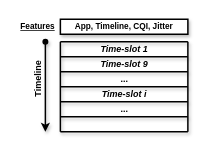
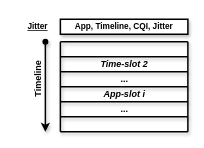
- <mxCell id="19" value="&lt;b&gt;&lt;u&gt;Features&lt;/u&gt;&lt;/b&gt;" style="text;html=1;strokeColor=none;fillColor=none;align=center;verticalAlign=middle;whiteSpace=wrap;rounded=0;shadow=1;fontSize=11;" vertex="1" parent="1"><mxGeometry x="20" y="20" width="60" height="30" as="geometry" /></mxCell>
+ <mxCell id="19" value="&lt;b&gt;&lt;u&gt;Jitter&lt;/u&gt;&lt;/b&gt;" style="text;html=1;strokeColor=none;fillColor=none;align=center;verticalAlign=middle;whiteSpace=wrap;rounded=0;shadow=1;fontSize=11;" vertex="1" parent="1"><mxGeometry x="20" y="20" width="60" height="30" as="geometry" /></mxCell>
- <mxCell id="11" value="&lt;i&gt;&lt;b&gt;Time-slot 1&lt;/b&gt;&lt;/i&gt;" style="text;html=1;align=center;verticalAlign=middle;resizable=0;points=[];autosize=1;strokeColor=none;fillColor=none;" vertex="1" parent="1"><mxGeometry x="125" y="55" width="80" height="20" as="geometry" /></mxCell>
- <mxCell id="12" value="&lt;i&gt;&lt;b&gt;Time-slot 9&lt;/b&gt;&lt;/i&gt;" style="text;html=1;align=center;verticalAlign=middle;resizable=0;points=[];autosize=1;strokeColor=none;fillColor=none;" vertex="1" parent="1"><mxGeometry x="125" y="75" width="80" height="20" as="geometry" /></mxCell>
+ <mxCell id="12" value="&lt;i&gt;&lt;b&gt;Time-slot 2&lt;/b&gt;&lt;/i&gt;" style="text;html=1;align=center;verticalAlign=middle;resizable=0;points=[];autosize=1;strokeColor=none;fillColor=none;" vertex="1" parent="1"><mxGeometry x="125" y="75" width="80" height="20" as="geometry" /></mxCell>
- <mxCell id="14" value="&lt;i&gt;&lt;b&gt;Time-slot i&lt;/b&gt;&lt;/i&gt;" style="text;html=1;align=center;verticalAlign=middle;resizable=0;points=[];autosize=1;strokeColor=none;fillColor=none;" vertex="1" parent="1"><mxGeometry x="125" y="115" width="80" height="20" as="geometry" /></mxCell>
+ <mxCell id="14" value="&lt;i&gt;&lt;b&gt;App-slot i&lt;/b&gt;&lt;/i&gt;" style="text;html=1;align=center;verticalAlign=middle;resizable=0;points=[];autosize=1;strokeColor=none;fillColor=none;" vertex="1" parent="1"><mxGeometry x="125" y="115" width="80" height="20" as="geometry" /></mxCell>
